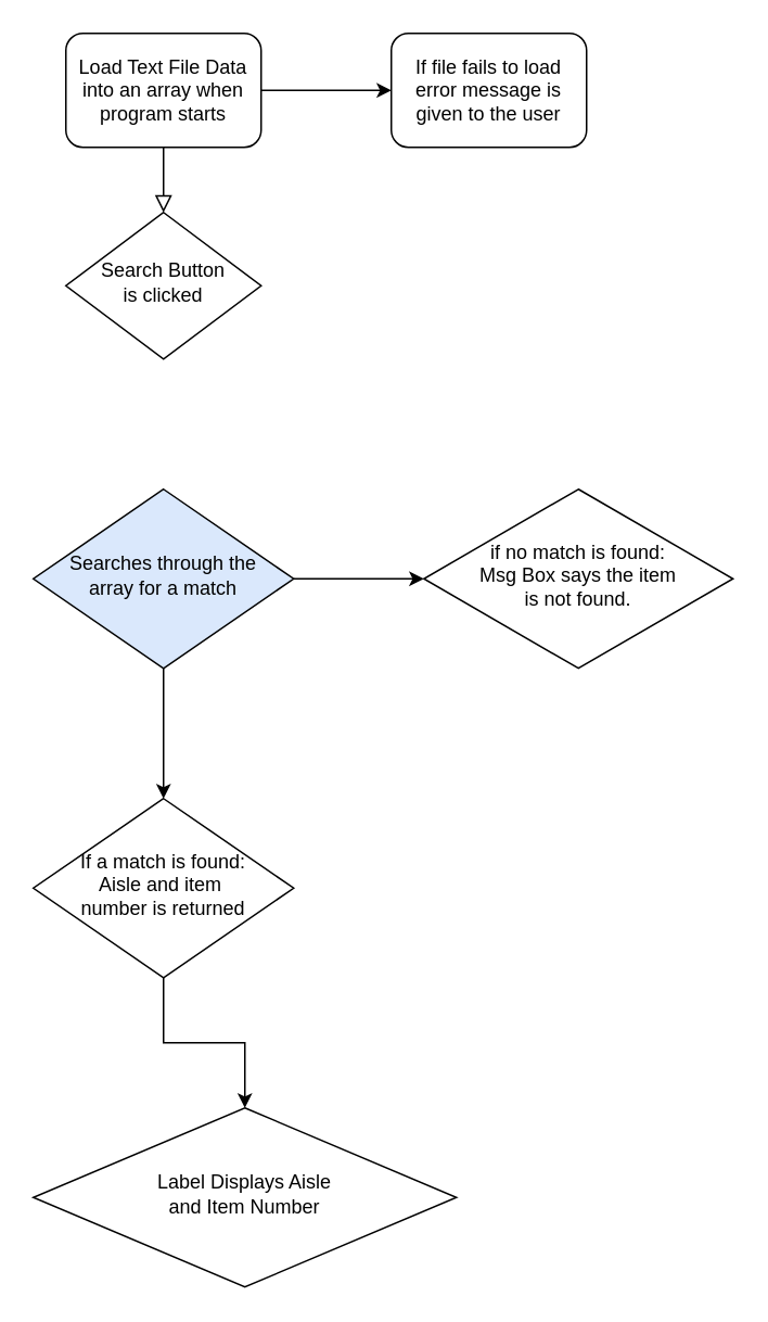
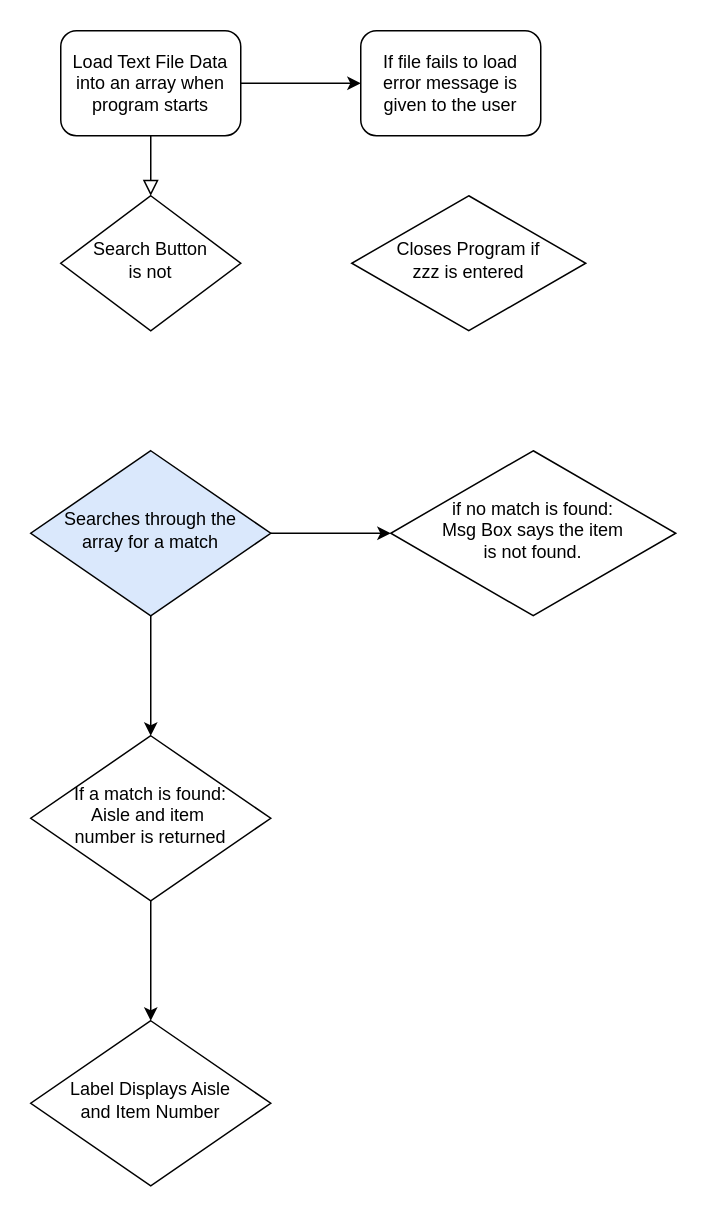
- <mxCell id="6" value="Search Button&lt;br&gt;is clicked" style="rhombus;whiteSpace=wrap;html=1;shadow=0;fontFamily=Helvetica;fontSize=12;align=center;strokeWidth=1;spacing=6;spacingTop=-4;" parent="1" vertex="1"><mxGeometry x="40" y="130" width="120" height="90" as="geometry" /></mxCell>
+ <mxCell id="6" value="Search Button&lt;br&gt;is not" style="rhombus;whiteSpace=wrap;html=1;shadow=0;fontFamily=Helvetica;fontSize=12;align=center;strokeWidth=1;spacing=6;spacingTop=-4;" parent="1" vertex="1"><mxGeometry x="40" y="130" width="120" height="90" as="geometry" /></mxCell>
+ <mxCell id="7" value="Closes Program if&lt;br&gt;zzz is entered" style="rhombus;whiteSpace=wrap;html=1;shadow=0;fontFamily=Helvetica;fontSize=12;align=center;strokeWidth=1;spacing=6;spacingTop=-4;" vertex="1" parent="1"><mxGeometry x="234" y="130" width="156" height="90" as="geometry" /></mxCell>
- <mxCell id="14" value="Label Displays Aisle&lt;br&gt;and Item Number" style="rhombus;whiteSpace=wrap;html=1;shadow=0;fontFamily=Helvetica;fontSize=12;align=center;strokeWidth=1;spacing=6;spacingTop=-4;" vertex="1" parent="1"><mxGeometry x="20" y="680" width="260" height="110" as="geometry" /></mxCell>
+ <mxCell id="14" value="Label Displays Aisle&lt;br&gt;and Item Number" style="rhombus;whiteSpace=wrap;html=1;shadow=0;fontFamily=Helvetica;fontSize=12;align=center;strokeWidth=1;spacing=6;spacingTop=-4;" vertex="1" parent="1"><mxGeometry x="20" y="680" width="160" height="110" as="geometry" /></mxCell>
